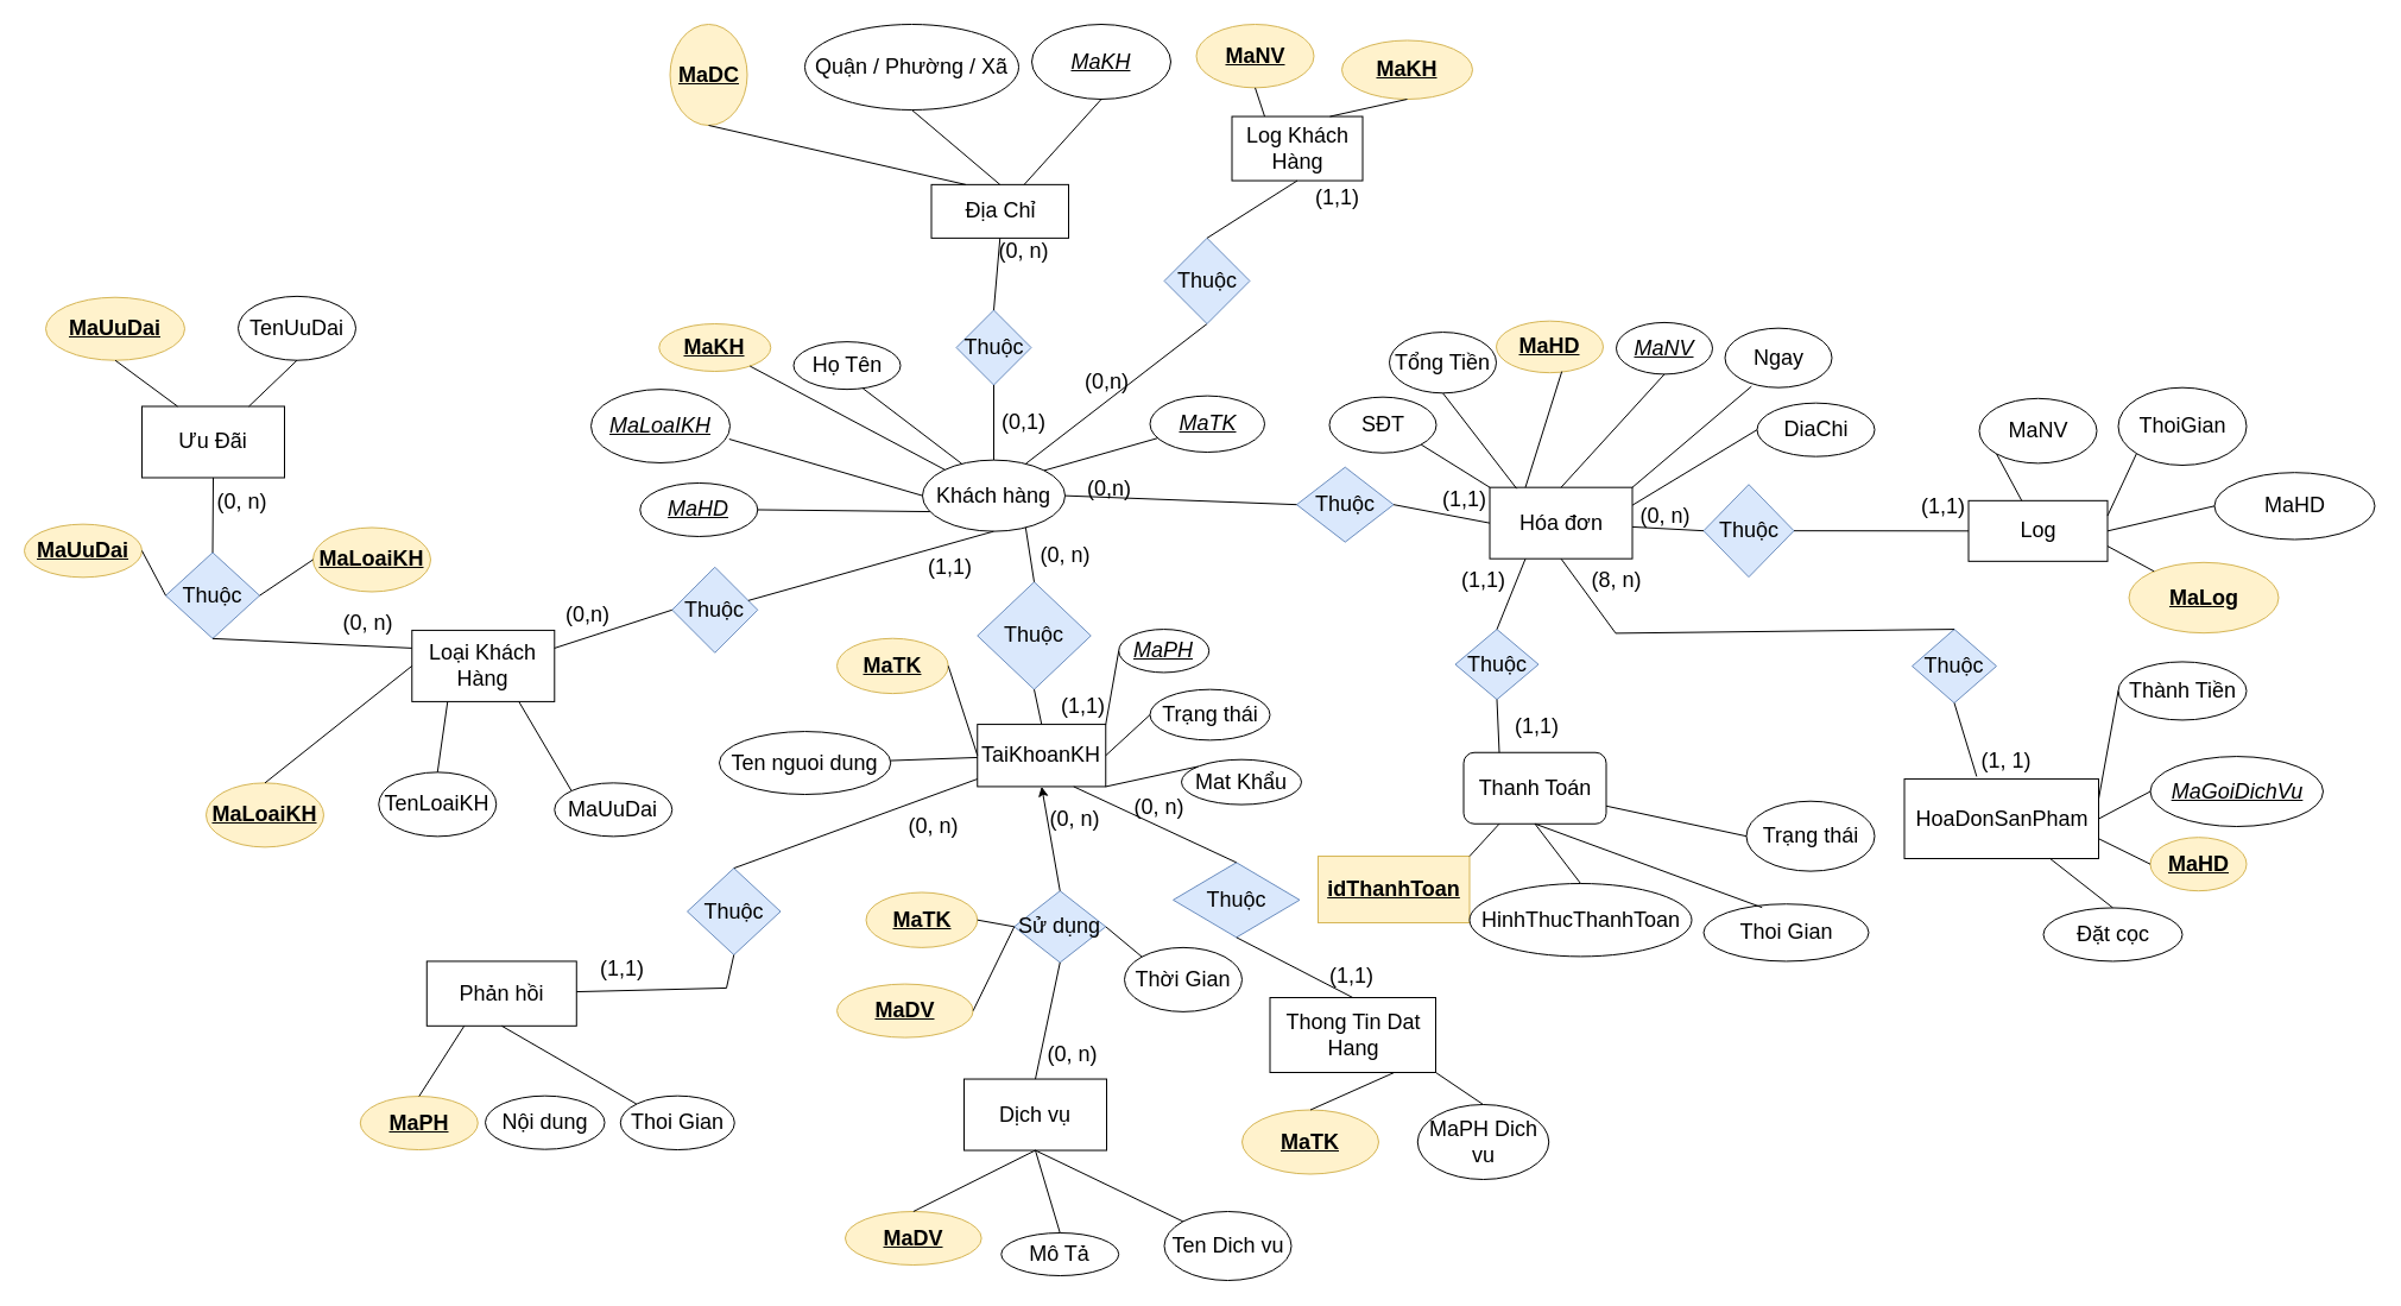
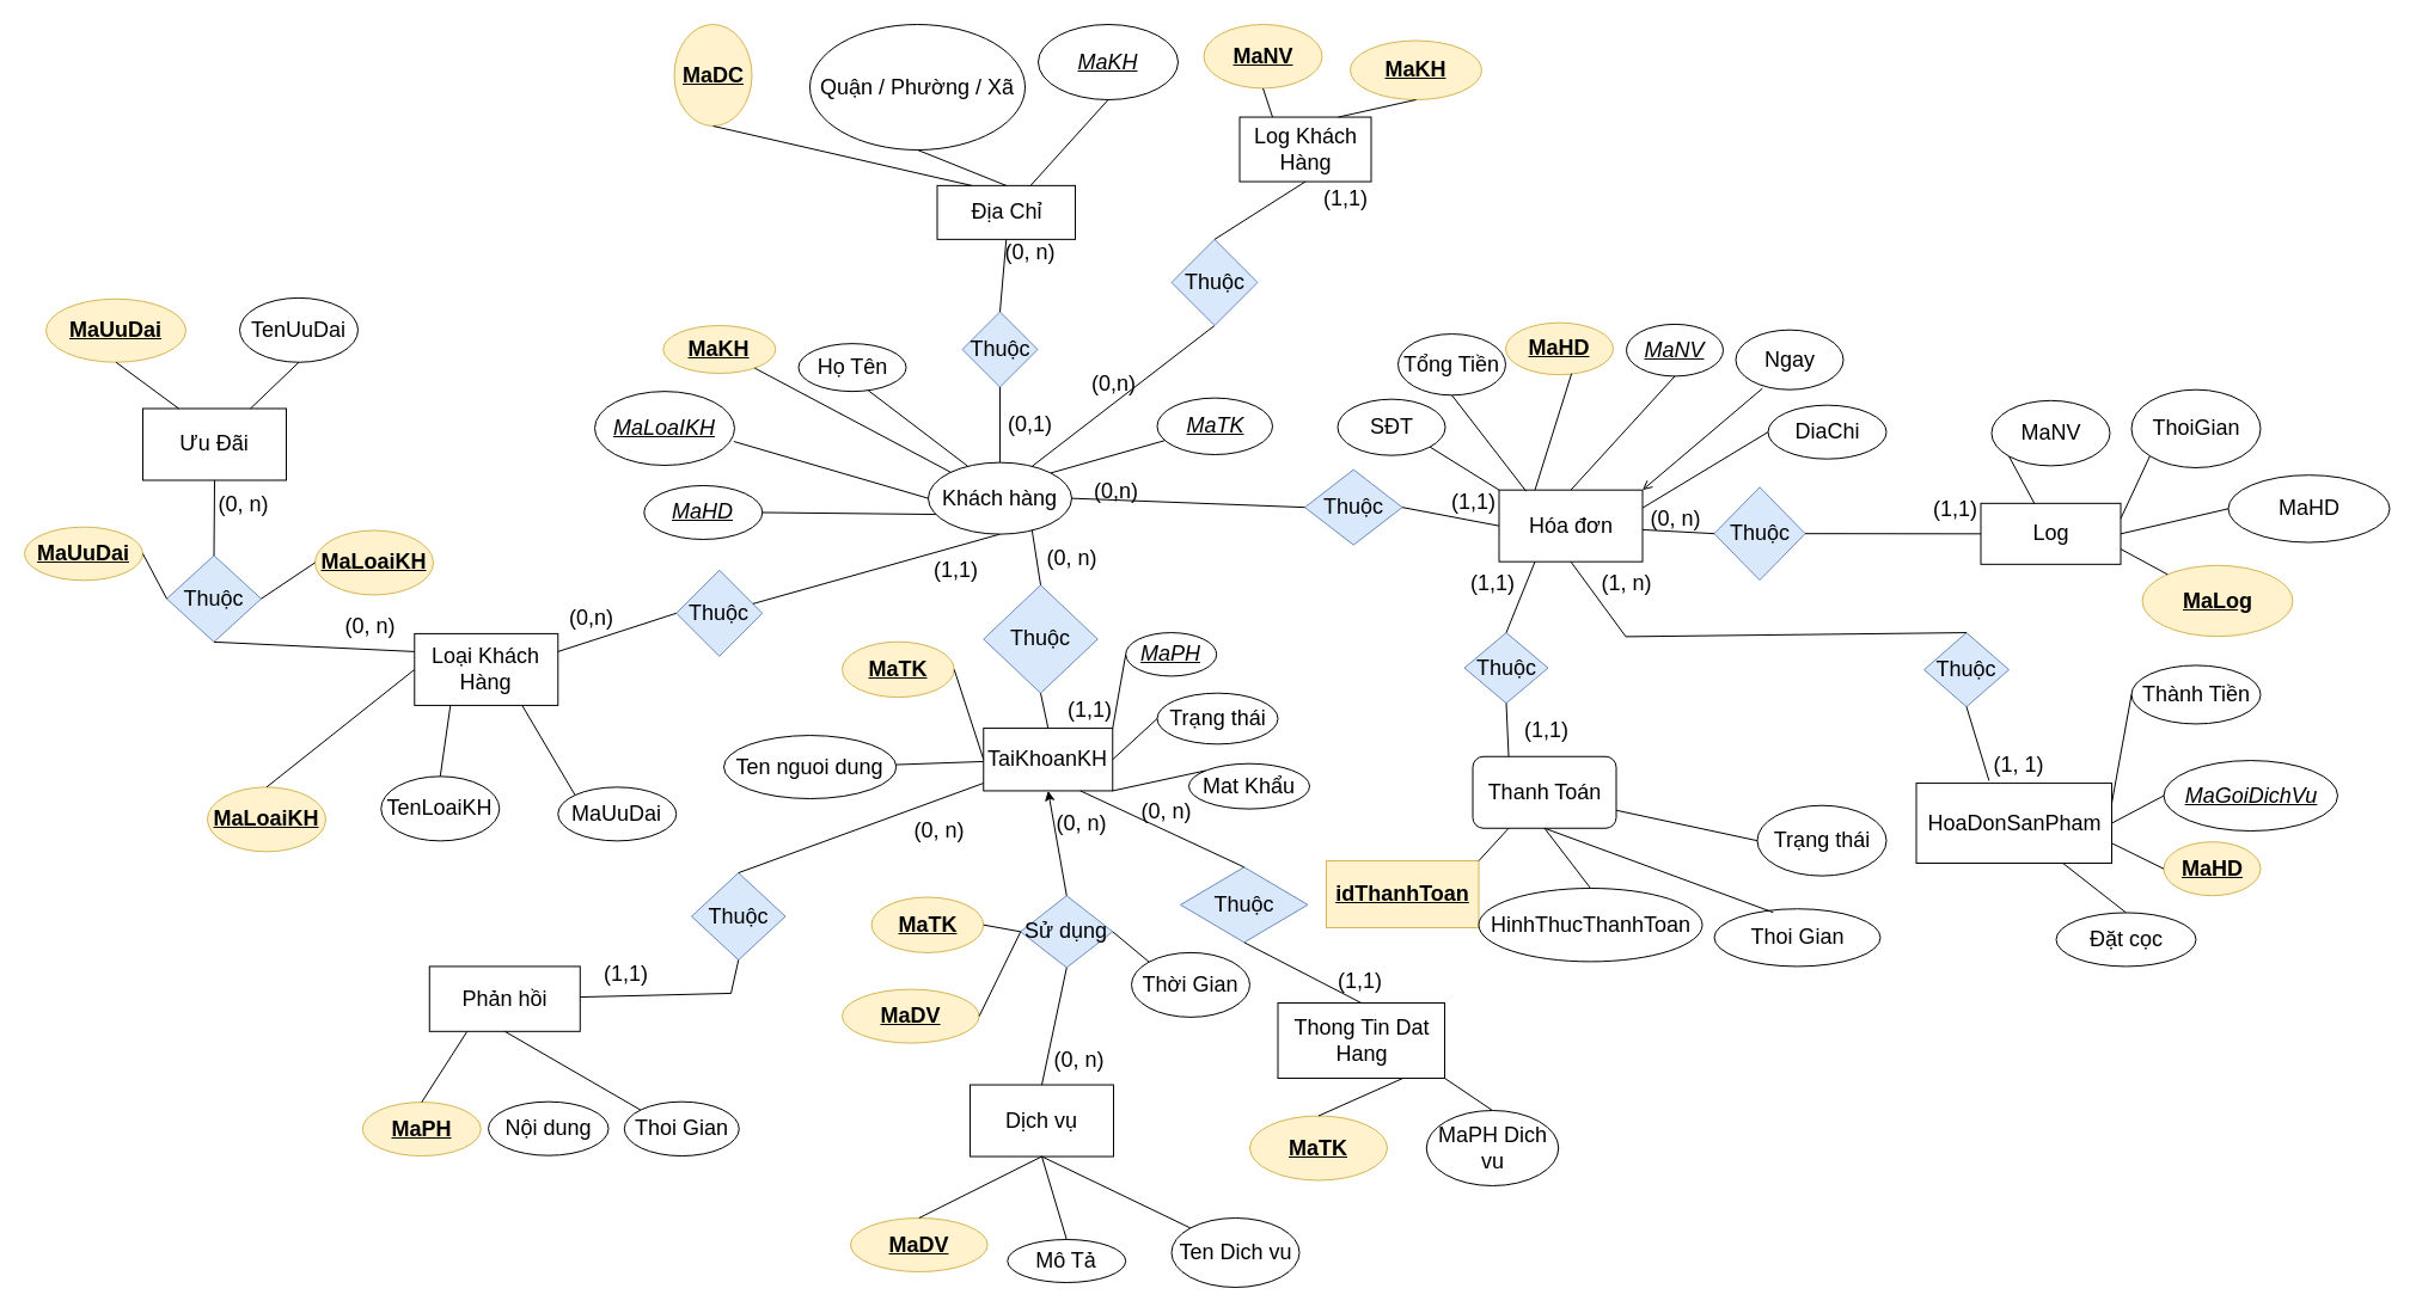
- <mxCell id="139" value="Quận / Phường / Xã" style="ellipse;whiteSpace=wrap;html=1;fontSize=18;" vertex="1" parent="1"><mxGeometry x="677" y="20" width="180" height="72" as="geometry" /></mxCell>
+ <mxCell id="139" value="Quận / Phường / Xã" style="ellipse;whiteSpace=wrap;html=1;fontSize=18;" vertex="1" parent="1"><mxGeometry x="677" y="20" width="180" height="105" as="geometry" /></mxCell>
- <mxCell id="30" value="" style="endArrow=none;html=1;rounded=0;entryX=1;entryY=0;entryDx=0;entryDy=0;exitX=0.248;exitY=0.979;exitDx=0;exitDy=0;exitPerimeter=0;fontSize=18;" parent="1" source="24" target="21" edge="1"><mxGeometry width="50" height="50" relative="1" as="geometry"><mxPoint x="1172.5" y="478.67" as="sourcePoint" /><mxPoint x="1222.5" y="428.67" as="targetPoint" /></mxGeometry></mxCell>
+ <mxCell id="30" value="" style="endArrow=open;html=1;rounded=0;entryX=1;entryY=0;entryDx=0;entryDy=0;exitX=0.248;exitY=0.979;exitDx=0;exitDy=0;exitPerimeter=0;fontSize=18;" parent="1" source="24" target="21" edge="1"><mxGeometry width="50" height="50" relative="1" as="geometry"><mxPoint x="1172.5" y="478.67" as="sourcePoint" /><mxPoint x="1222.5" y="428.67" as="targetPoint" /></mxGeometry></mxCell>
- <mxCell id="50" value="(8, n)" style="text;html=1;align=center;verticalAlign=middle;resizable=0;points=[];autosize=1;strokeColor=none;fillColor=none;fontSize=18;" parent="1" vertex="1"><mxGeometry x="1328.5" y="469.67" width="63" height="36" as="geometry" /></mxCell>
+ <mxCell id="50" value="(1, n)" style="text;html=1;align=center;verticalAlign=middle;resizable=0;points=[];autosize=1;strokeColor=none;fillColor=none;fontSize=18;" parent="1" vertex="1"><mxGeometry x="1328.5" y="469.67" width="63" height="36" as="geometry" /></mxCell>
